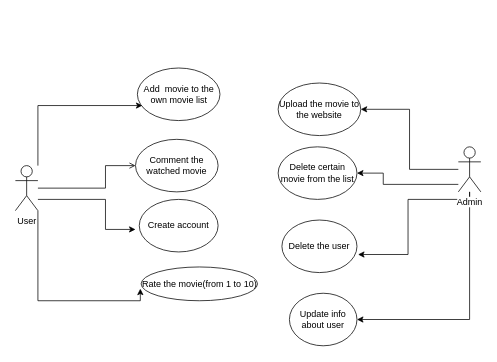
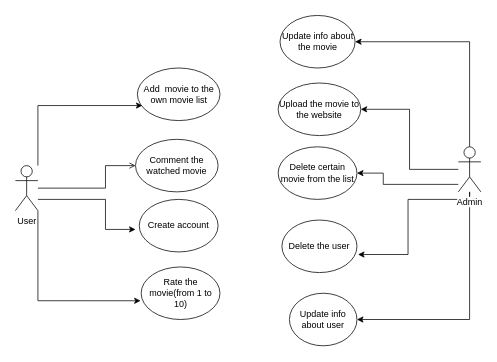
+ <mxCell id="21" value="Update info about the movie" style="ellipse;whiteSpace=wrap;html=1;" parent="1" vertex="1"><mxGeometry x="372.5" y="20" width="100" height="70" as="geometry" /></mxCell>
+ <mxCell id="7" style="edgeStyle=orthogonalEdgeStyle;rounded=0;orthogonalLoop=1;jettySize=auto;html=1;entryX=1;entryY=0.5;entryDx=0;entryDy=0;" parent="1" source="12" target="21" edge="1"><mxGeometry relative="1" as="geometry"><Array as="points"><mxPoint x="625" y="55" /></Array></mxGeometry></mxCell>
- <mxCell id="20" value="Rate the movie(from 1 to 10)" style="ellipse;whiteSpace=wrap;html=1;" parent="1" vertex="1"><mxGeometry x="187.5" y="355" width="155" height="45" as="geometry" /></mxCell>
+ <mxCell id="20" value="Rate the movie(from 1 to 10)" style="ellipse;whiteSpace=wrap;html=1;" parent="1" vertex="1"><mxGeometry x="187.5" y="355" width="105" height="70" as="geometry" /></mxCell>
